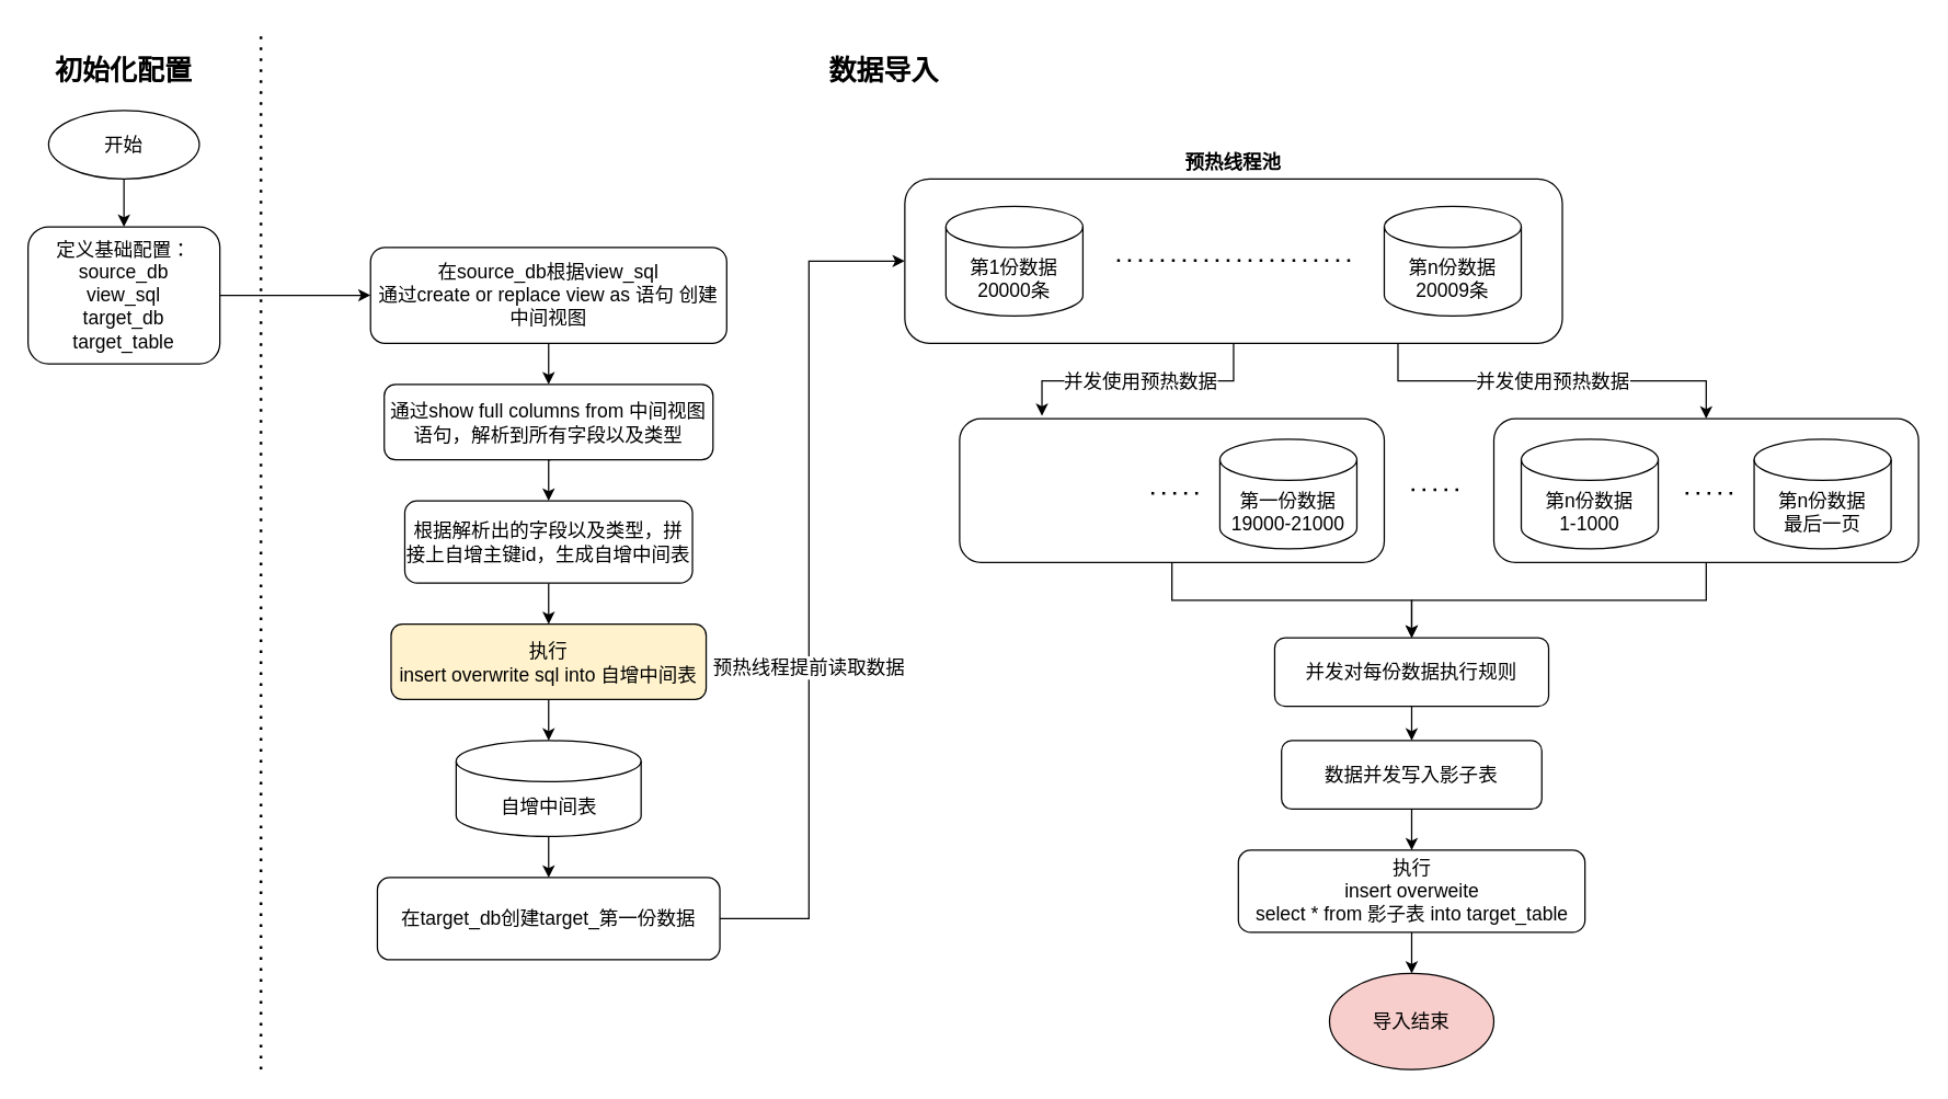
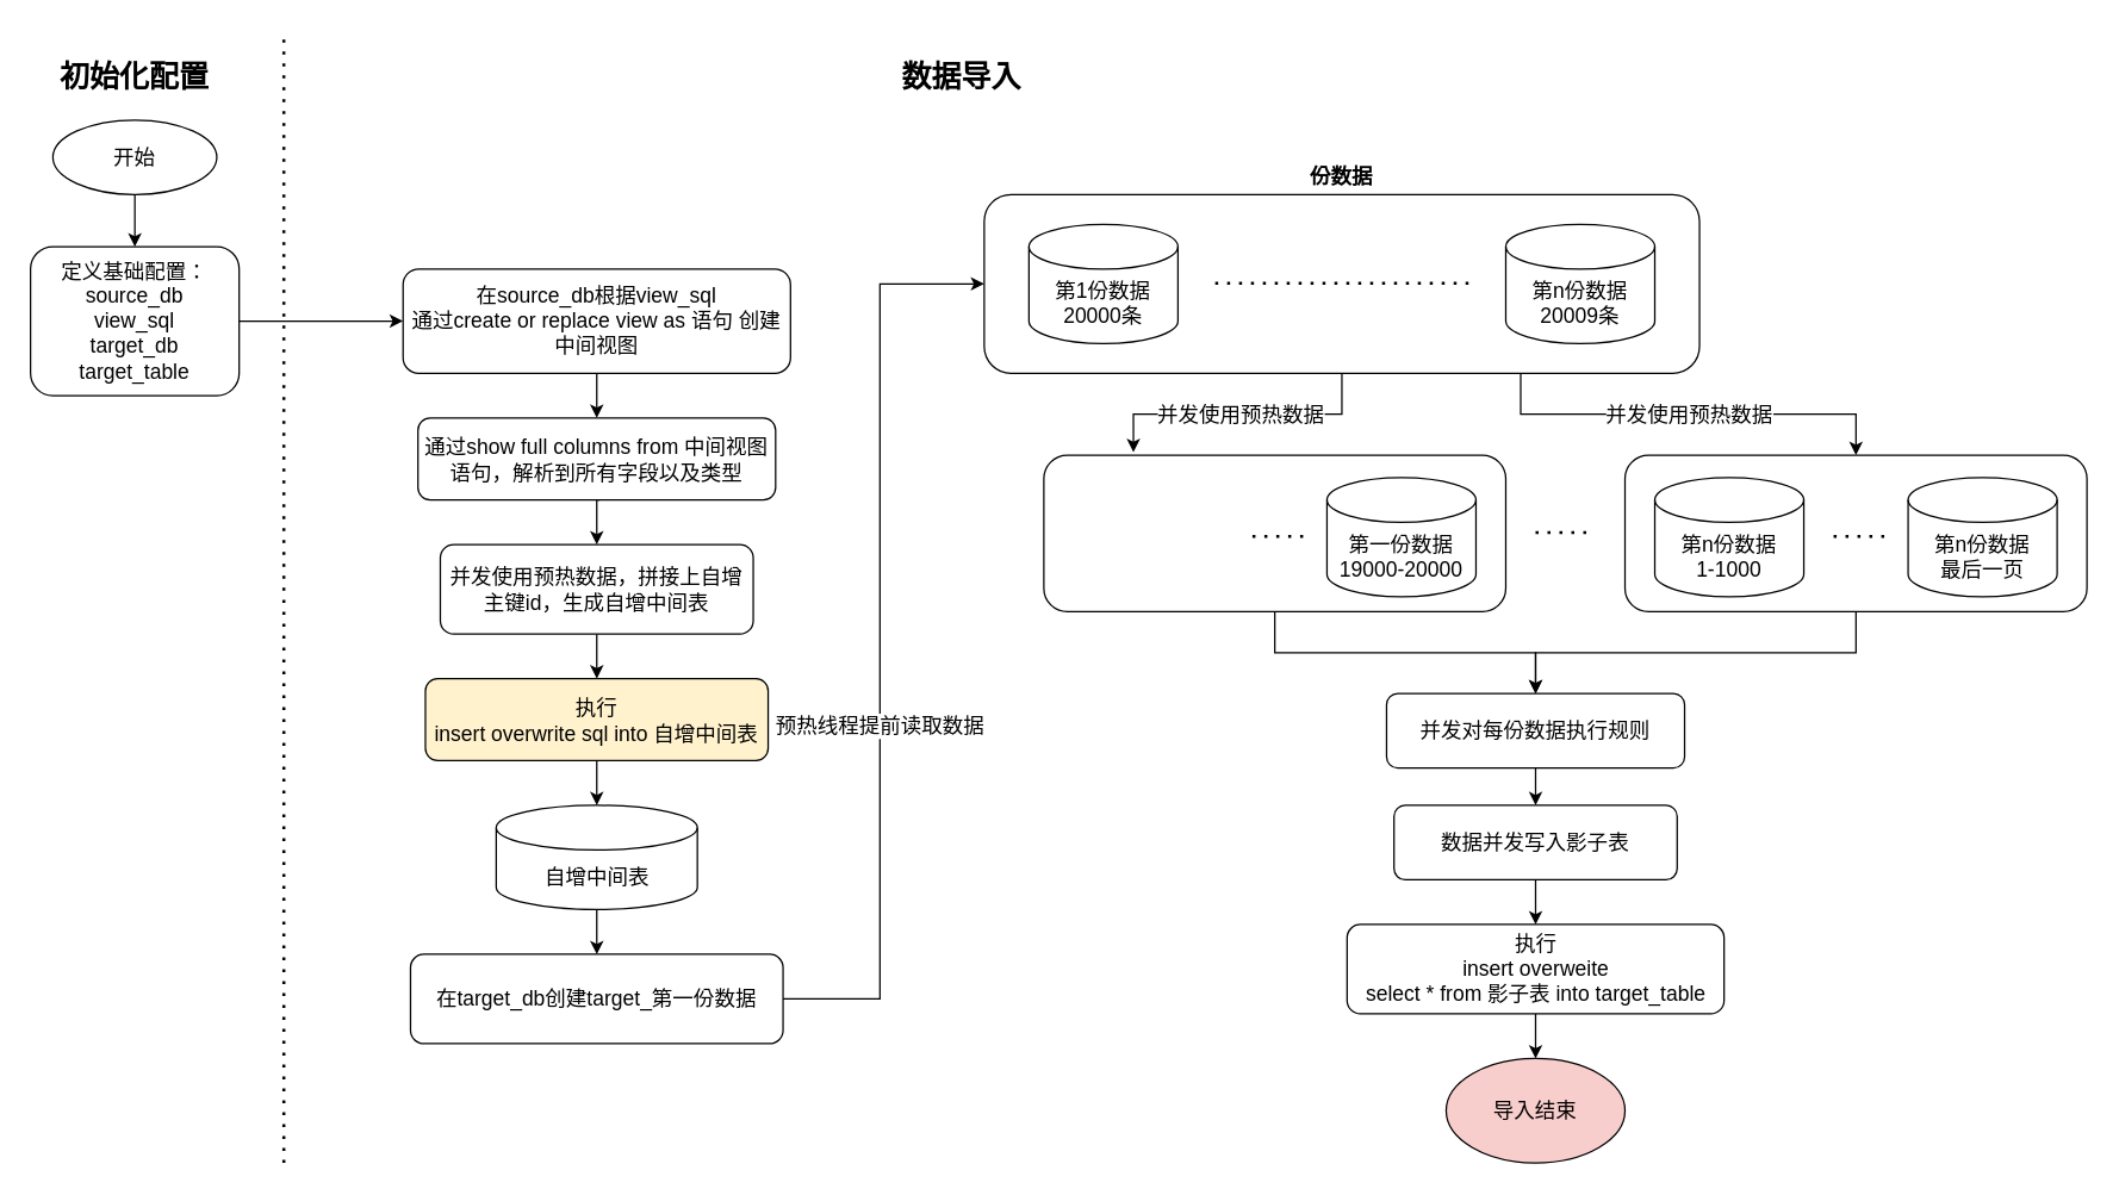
- <mxCell id="31" value="&lt;font style=&quot;font-size: 14px&quot;&gt;&lt;b&gt;预热线程池&lt;/b&gt;&lt;/font&gt;" style="text;html=1;strokeColor=none;fillColor=none;align=center;verticalAlign=middle;whiteSpace=wrap;rounded=0;" vertex="1" parent="1"><mxGeometry x="850" y="105" width="100" height="25" as="geometry" /></mxCell>
+ <mxCell id="31" value="&lt;font style=&quot;font-size: 14px&quot;&gt;&lt;b&gt;份数据&lt;/b&gt;&lt;/font&gt;" style="text;html=1;strokeColor=none;fillColor=none;align=center;verticalAlign=middle;whiteSpace=wrap;rounded=0;" vertex="1" parent="1"><mxGeometry x="850" y="105" width="100" height="25" as="geometry" /></mxCell>
- <mxCell id="32" value="&lt;font style=&quot;font-size: 14px&quot;&gt;第一份数据&lt;br&gt;19000-21000&lt;br&gt;&lt;/font&gt;" style="shape=cylinder3;whiteSpace=wrap;html=1;boundedLbl=1;backgroundOutline=1;size=15;" vertex="1" parent="1"><mxGeometry x="890" y="320" width="100" height="80" as="geometry" /></mxCell>
+ <mxCell id="32" value="&lt;font style=&quot;font-size: 14px&quot;&gt;第一份数据&lt;br&gt;19000-20000&lt;br&gt;&lt;/font&gt;" style="shape=cylinder3;whiteSpace=wrap;html=1;boundedLbl=1;backgroundOutline=1;size=15;" vertex="1" parent="1"><mxGeometry x="890" y="320" width="100" height="80" as="geometry" /></mxCell>
- <mxCell id="19" value="&lt;font style=&quot;font-size: 14px&quot;&gt;根据解析出的字段以及类型，拼接上自增主键id，生成自增中间表&lt;/font&gt;" style="rounded=1;whiteSpace=wrap;html=1;" vertex="1" parent="1"><mxGeometry x="295" y="365" width="210" height="60" as="geometry" /></mxCell>
+ <mxCell id="19" value="&lt;font style=&quot;font-size: 14px&quot;&gt;并发使用预热数据，拼接上自增主键id，生成自增中间表&lt;/font&gt;" style="rounded=1;whiteSpace=wrap;html=1;" vertex="1" parent="1"><mxGeometry x="295" y="365" width="210" height="60" as="geometry" /></mxCell>
